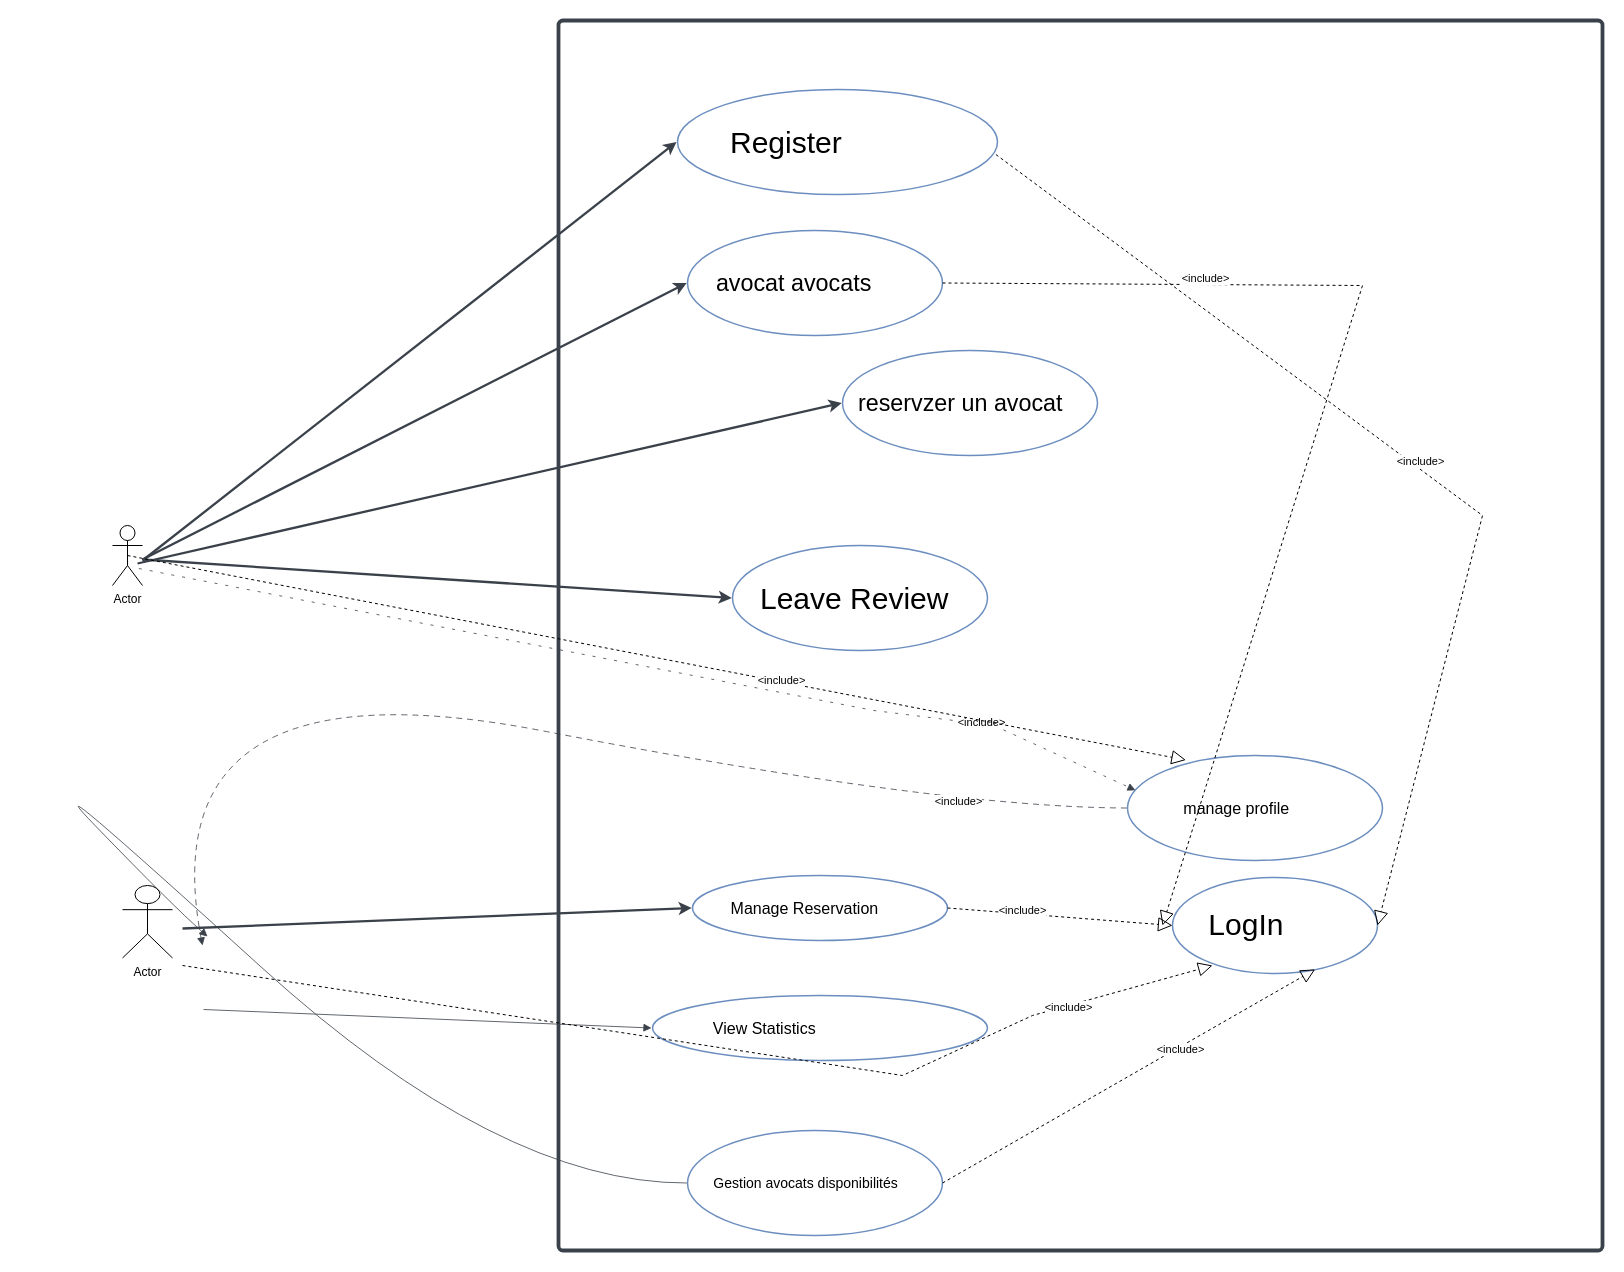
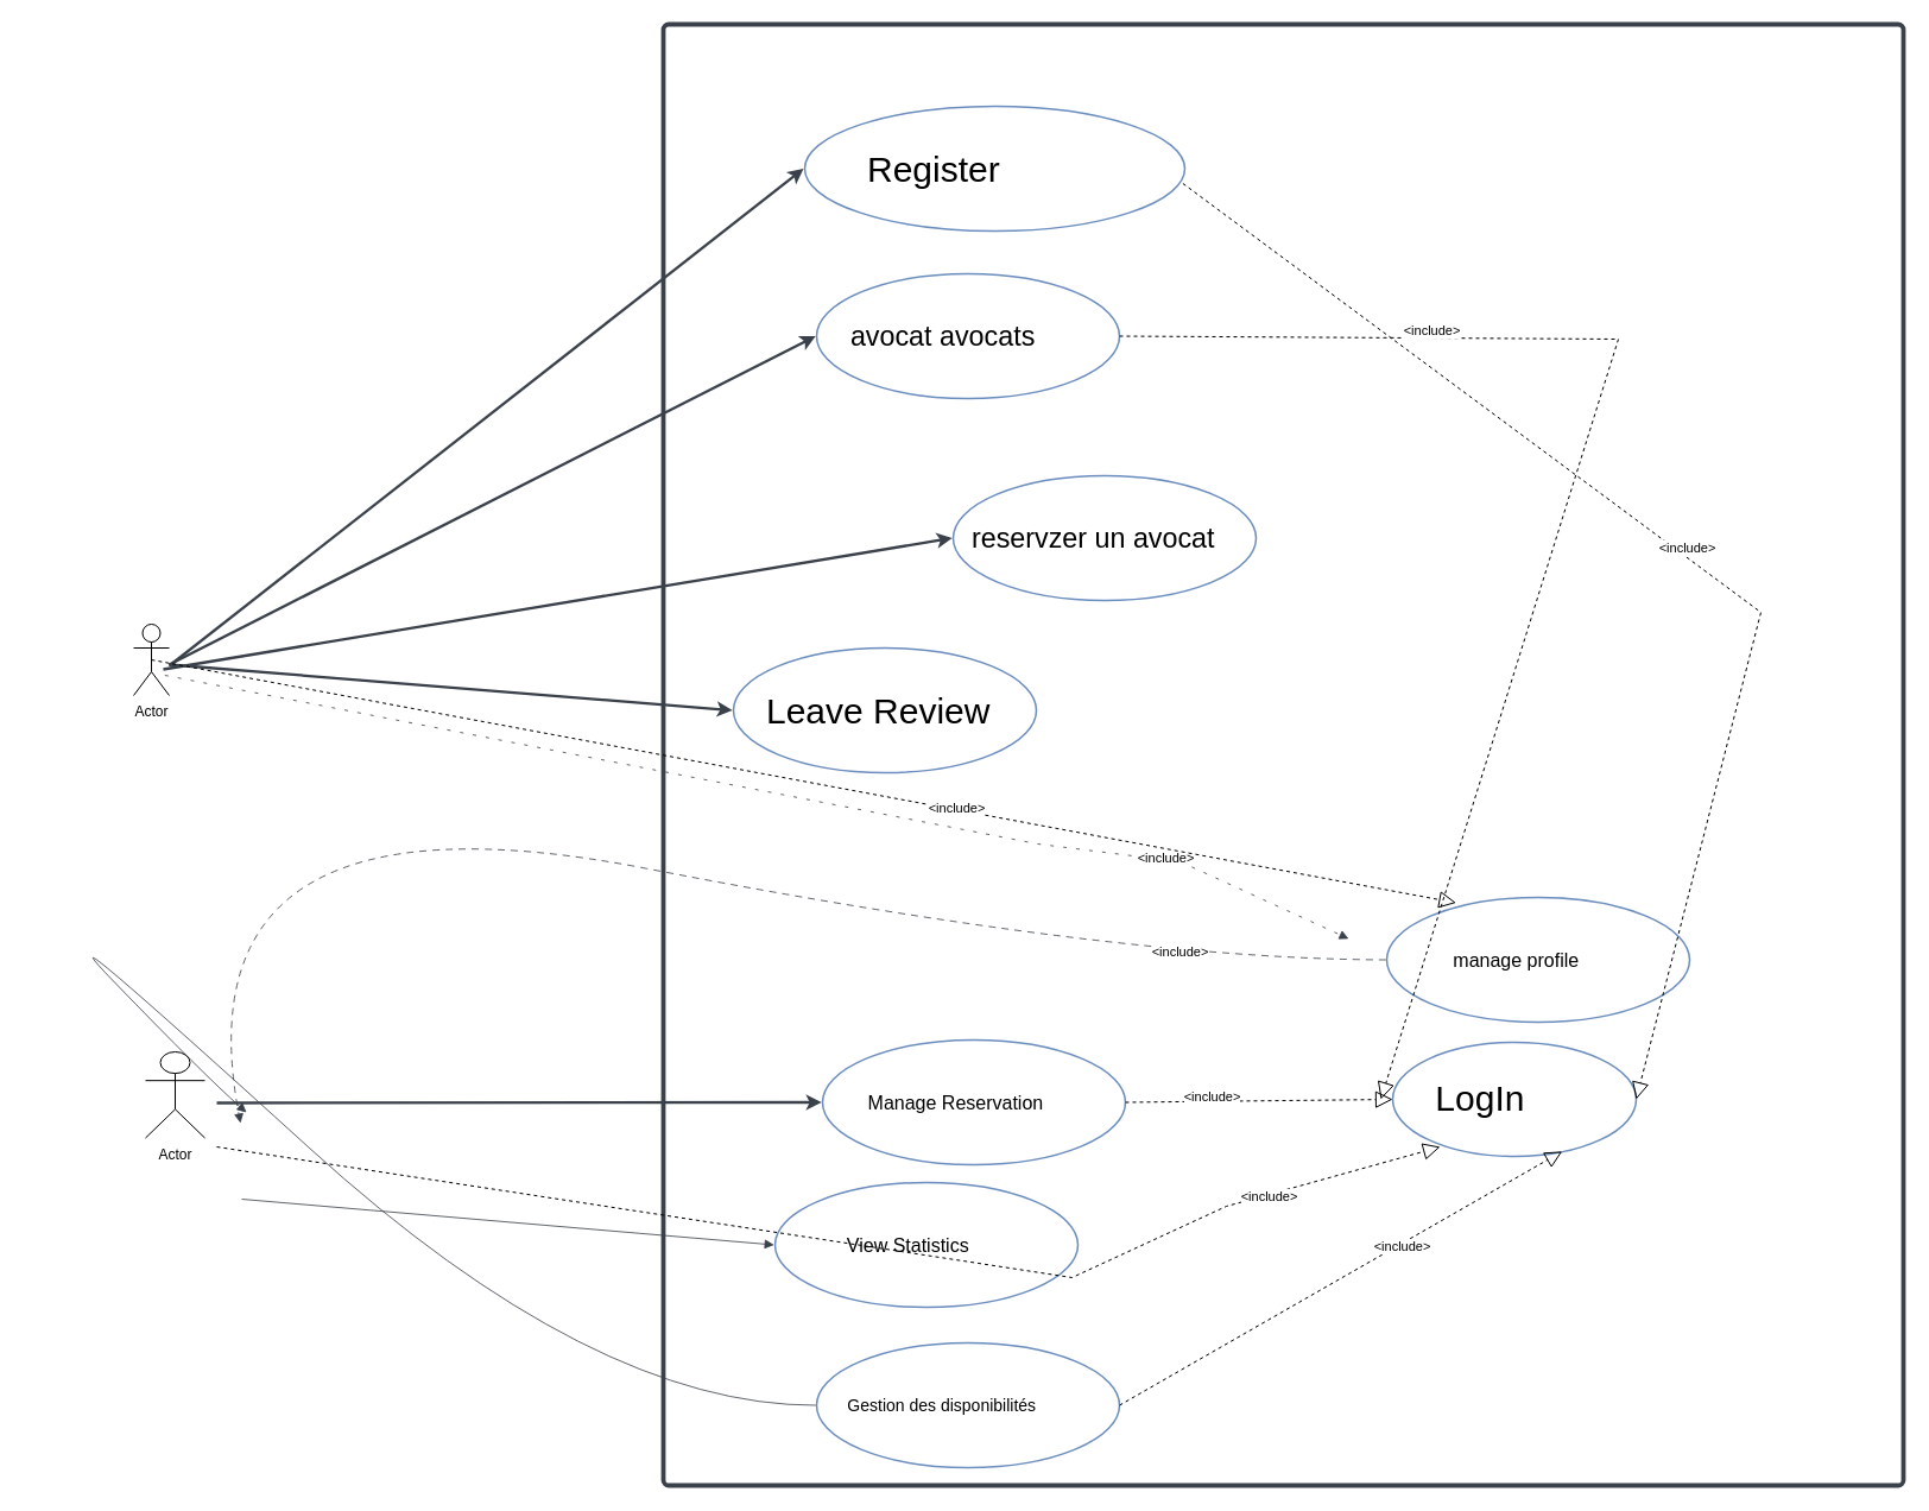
- <mxCell id="6" value="&amp;nbsp; reservzer un avocat" style="html=1;overflow=block;blockSpacing=1;whiteSpace=wrap;ellipse;fontSize=23.3;align=left;spacing=3.8;strokeColor=#6c8ebf;strokeOpacity=100;fillOpacity=0;rounded=1;absoluteArcSize=1;arcSize=9;fillColor=#dae8fc;strokeWidth=1.5;lucidId=L5IyJD9QFLkV;" parent="1" vertex="1"><mxGeometry x="842" y="350" width="255" height="105" as="geometry" /></mxCell>
+ <mxCell id="6" value="&amp;nbsp; reservzer un avocat" style="html=1;overflow=block;blockSpacing=1;whiteSpace=wrap;ellipse;fontSize=23.3;align=left;spacing=3.8;strokeColor=#6c8ebf;strokeOpacity=100;fillOpacity=0;rounded=1;absoluteArcSize=1;arcSize=9;fillColor=#dae8fc;strokeWidth=1.5;lucidId=L5IyJD9QFLkV;" parent="1" vertex="1"><mxGeometry x="802" y="400" width="255" height="105" as="geometry" /></mxCell>
- <mxCell id="15" value="&amp;nbsp; &amp;nbsp;Leave Review" style="html=1;overflow=block;blockSpacing=1;whiteSpace=wrap;ellipse;fontSize=30;align=left;spacing=3.8;strokeColor=#6c8ebf;strokeOpacity=100;fillOpacity=0;rounded=1;absoluteArcSize=1;arcSize=9;fillColor=#dae8fc;strokeWidth=1.5;lucidId=iDUAK~X3~x9r;" parent="1" vertex="1"><mxGeometry x="732" y="545" width="255" height="105" as="geometry" /></mxCell>
+ <mxCell id="15" value="&amp;nbsp; &amp;nbsp;Leave Review" style="html=1;overflow=block;blockSpacing=1;whiteSpace=wrap;ellipse;fontSize=30;align=left;spacing=3.8;strokeColor=#6c8ebf;strokeOpacity=100;fillOpacity=0;rounded=1;absoluteArcSize=1;arcSize=9;fillColor=#dae8fc;strokeWidth=1.5;lucidId=iDUAK~X3~x9r;" parent="1" vertex="1"><mxGeometry x="617" y="545" width="255" height="105" as="geometry" /></mxCell>
- <mxCell id="16" value="&amp;nbsp; &amp;nbsp; &amp;nbsp; &amp;nbsp; &amp;nbsp; &amp;nbsp; manage profile" style="html=1;overflow=block;blockSpacing=1;whiteSpace=wrap;ellipse;fontSize=16;align=left;spacing=3.8;strokeColor=#6c8ebf;strokeOpacity=100;fillOpacity=0;rounded=1;absoluteArcSize=1;arcSize=9;fillColor=#dae8fc;strokeWidth=1.5;lucidId=vHUAiKY-fbPd;" parent="1" vertex="1"><mxGeometry x="1127" width="255" height="105" as="geometry" y="755" /></mxCell>
+ <mxCell id="16" value="&amp;nbsp; &amp;nbsp; &amp;nbsp; &amp;nbsp; &amp;nbsp; &amp;nbsp; manage profile" style="html=1;overflow=block;blockSpacing=1;whiteSpace=wrap;ellipse;fontSize=16;align=left;spacing=3.8;strokeColor=#6c8ebf;strokeOpacity=100;fillOpacity=0;rounded=1;absoluteArcSize=1;arcSize=9;fillColor=#dae8fc;strokeWidth=1.5;lucidId=vHUAiKY-fbPd;" parent="1" vertex="1"><mxGeometry x="1167" y="755" width="255" height="105" as="geometry" /></mxCell>
- <mxCell id="13" value="&amp;nbsp; &amp;nbsp; &amp;nbsp; &amp;nbsp; Manage Reservation" style="html=1;overflow=block;blockSpacing=1;whiteSpace=wrap;ellipse;fontSize=16;align=left;spacing=3.8;strokeColor=#6c8ebf;strokeOpacity=100;fillOpacity=0;rounded=1;absoluteArcSize=1;arcSize=9;fillColor=#dae8fc;strokeWidth=1.5;lucidId=0fPyBYk.P0Cl;" parent="1" vertex="1"><mxGeometry x="692" y="875" width="255" height="65" as="geometry" /></mxCell>
+ <mxCell id="13" value="&amp;nbsp; &amp;nbsp; &amp;nbsp; &amp;nbsp; Manage Reservation" style="html=1;overflow=block;blockSpacing=1;whiteSpace=wrap;ellipse;fontSize=16;align=left;spacing=3.8;strokeColor=#6c8ebf;strokeOpacity=100;fillOpacity=0;rounded=1;absoluteArcSize=1;arcSize=9;fillColor=#dae8fc;strokeWidth=1.5;lucidId=0fPyBYk.P0Cl;" parent="1" vertex="1"><mxGeometry x="692" y="875" width="255" height="105" as="geometry" /></mxCell>
- <mxCell id="5" value="&amp;nbsp; &amp;nbsp; &amp;nbsp; &amp;nbsp; &amp;nbsp; &amp;nbsp; &amp;nbsp;View Statistics" style="html=1;overflow=block;blockSpacing=1;whiteSpace=wrap;ellipse;fontSize=16;align=left;spacing=3.8;strokeColor=#6c8ebf;strokeOpacity=100;fillOpacity=0;rounded=1;absoluteArcSize=1;arcSize=9;fillColor=#dae8fc;strokeWidth=1.5;lucidId=7fPysi4Pk.dH;" parent="2" vertex="1"><mxGeometry x="94" y="975" width="335" height="65" as="geometry" /></mxCell>
+ <mxCell id="5" value="&amp;nbsp; &amp;nbsp; &amp;nbsp; &amp;nbsp; &amp;nbsp; &amp;nbsp; &amp;nbsp;View Statistics" style="html=1;overflow=block;blockSpacing=1;whiteSpace=wrap;ellipse;fontSize=16;align=left;spacing=3.8;strokeColor=#6c8ebf;strokeOpacity=100;fillOpacity=0;rounded=1;absoluteArcSize=1;arcSize=9;fillColor=#dae8fc;strokeWidth=1.5;lucidId=7fPysi4Pk.dH;" parent="2" vertex="1"><mxGeometry x="94" y="975" width="255" height="105" as="geometry" /></mxCell>
- <mxCell id="21" value="&amp;nbsp; &amp;nbsp; &amp;nbsp; Gestion avocats disponibilités" style="html=1;overflow=block;blockSpacing=1;whiteSpace=wrap;ellipse;fontSize=14;align=left;spacing=3.8;strokeColor=#6c8ebf;strokeOpacity=100;fillOpacity=0;rounded=1;absoluteArcSize=1;arcSize=9;fillColor=#dae8fc;strokeWidth=1.5;lucidId=f3UA48ulklcp;" parent="1" vertex="1"><mxGeometry x="687" y="1130" width="255" height="105" as="geometry" /></mxCell>
+ <mxCell id="21" value="&amp;nbsp; &amp;nbsp; &amp;nbsp; Gestion des disponibilités" style="html=1;overflow=block;blockSpacing=1;whiteSpace=wrap;ellipse;fontSize=14;align=left;spacing=3.8;strokeColor=#6c8ebf;strokeOpacity=100;fillOpacity=0;rounded=1;absoluteArcSize=1;arcSize=9;fillColor=#dae8fc;strokeWidth=1.5;lucidId=f3UA48ulklcp;" parent="1" vertex="1"><mxGeometry x="687" y="1130" width="255" height="105" as="geometry" /></mxCell>
